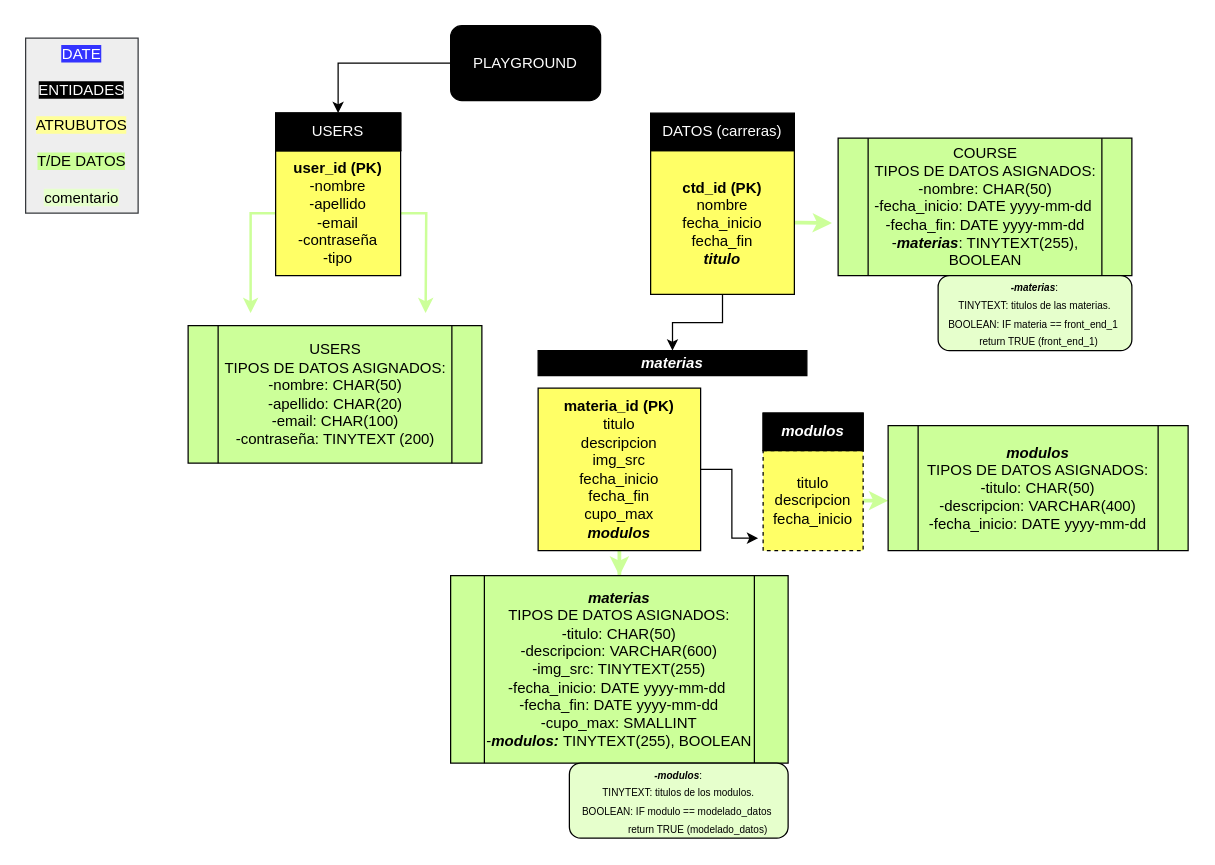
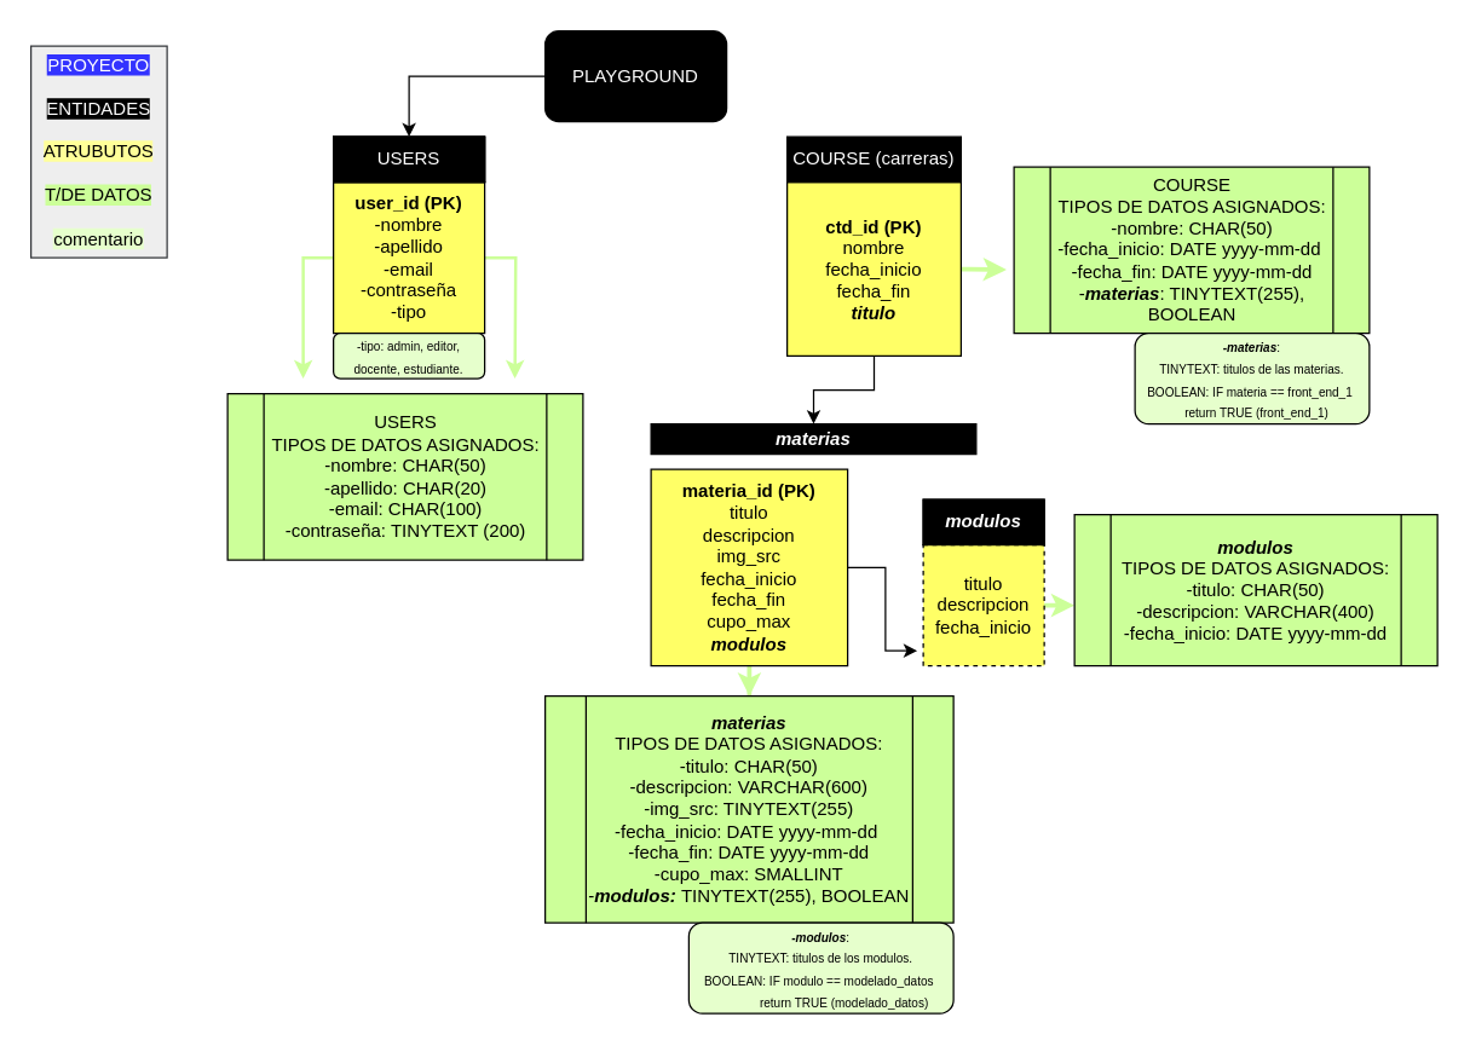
- <mxCell id="27" value="&lt;span style=&quot;background-color: rgb(51, 51, 255);&quot;&gt;&lt;font color=&quot;#ffffff&quot;&gt;DATE&lt;br&gt;&lt;/font&gt;&lt;/span&gt;&lt;br&gt;&lt;span style=&quot;background-color: rgb(0, 0, 0);&quot;&gt;&lt;font color=&quot;#ffffff&quot;&gt;ENTIDADES&lt;br&gt;&lt;/font&gt;&lt;/span&gt;&lt;br&gt;&lt;span style=&quot;background-color: rgb(255, 255, 153);&quot;&gt;ATRUBUTOS&lt;br&gt;&lt;/span&gt;&lt;br&gt;&lt;span style=&quot;background-color: rgb(204, 255, 153);&quot;&gt;T/DE DATOS&lt;/span&gt;&lt;br&gt;&lt;br&gt;&lt;span style=&quot;background-color: rgb(230, 255, 204);&quot;&gt;comentario&lt;/span&gt;" style="rounded=0;whiteSpace=wrap;html=1;fillColor=#eeeeee;strokeColor=#36393d;" vertex="1" parent="1"><mxGeometry x="20" y="30" width="90" height="140" as="geometry" /></mxCell>
+ <mxCell id="27" value="&lt;span style=&quot;background-color: rgb(51, 51, 255);&quot;&gt;&lt;font color=&quot;#ffffff&quot;&gt;PROYECTO&lt;br&gt;&lt;/font&gt;&lt;/span&gt;&lt;br&gt;&lt;span style=&quot;background-color: rgb(0, 0, 0);&quot;&gt;&lt;font color=&quot;#ffffff&quot;&gt;ENTIDADES&lt;br&gt;&lt;/font&gt;&lt;/span&gt;&lt;br&gt;&lt;span style=&quot;background-color: rgb(255, 255, 153);&quot;&gt;ATRUBUTOS&lt;br&gt;&lt;/span&gt;&lt;br&gt;&lt;span style=&quot;background-color: rgb(204, 255, 153);&quot;&gt;T/DE DATOS&lt;/span&gt;&lt;br&gt;&lt;br&gt;&lt;span style=&quot;background-color: rgb(230, 255, 204);&quot;&gt;comentario&lt;/span&gt;" style="rounded=0;whiteSpace=wrap;html=1;fillColor=#eeeeee;strokeColor=#36393d;" vertex="1" parent="1"><mxGeometry x="20" y="30" width="90" height="140" as="geometry" /></mxCell>
- <mxCell id="26" value="&lt;font color=&quot;#ffffff&quot;&gt;DATOS (carreras)&lt;/font&gt;" style="rounded=0;whiteSpace=wrap;html=1;fillColor=#000000;" vertex="1" parent="1"><mxGeometry x="520" y="90" width="115" height="30" as="geometry" /></mxCell>
+ <mxCell id="26" value="&lt;font color=&quot;#ffffff&quot;&gt;COURSE (carreras)&lt;/font&gt;" style="rounded=0;whiteSpace=wrap;html=1;fillColor=#000000;" vertex="1" parent="1"><mxGeometry x="520" y="90" width="115" height="30" as="geometry" /></mxCell>
+ <mxCell id="30" value="&lt;span style=&quot;font-size: 8px;&quot;&gt;-tipo: admin, editor, docente, estudiante.&lt;/span&gt;" style="rounded=1;whiteSpace=wrap;html=1;fillColor=#E6FFCC;" vertex="1" parent="1"><mxGeometry x="220" y="220" width="100" height="30" as="geometry" /></mxCell>
